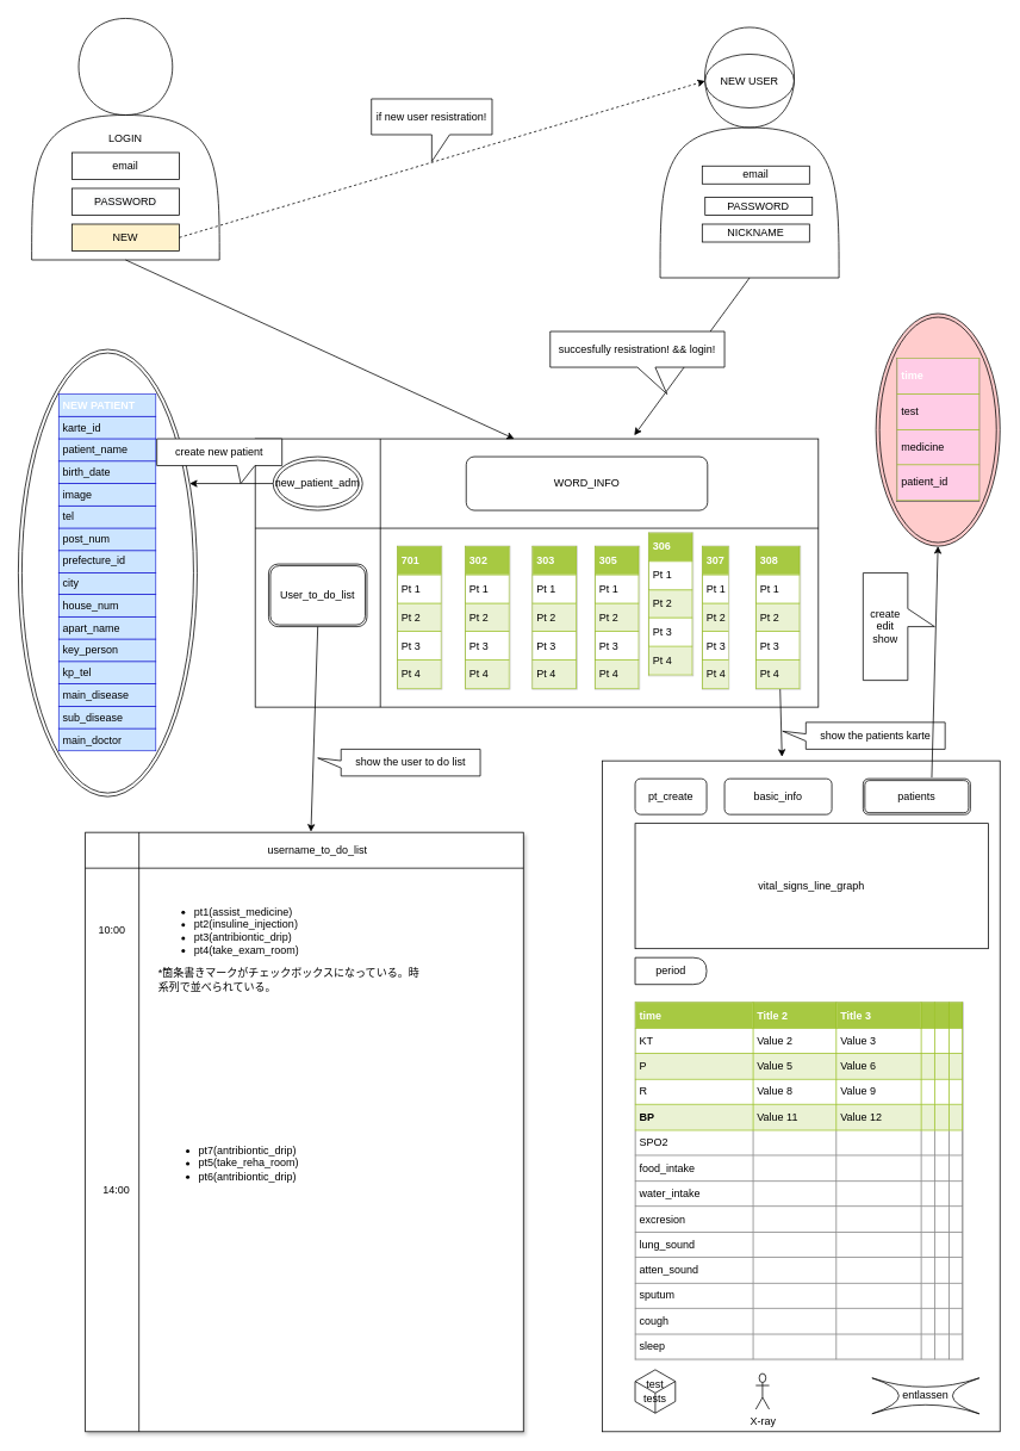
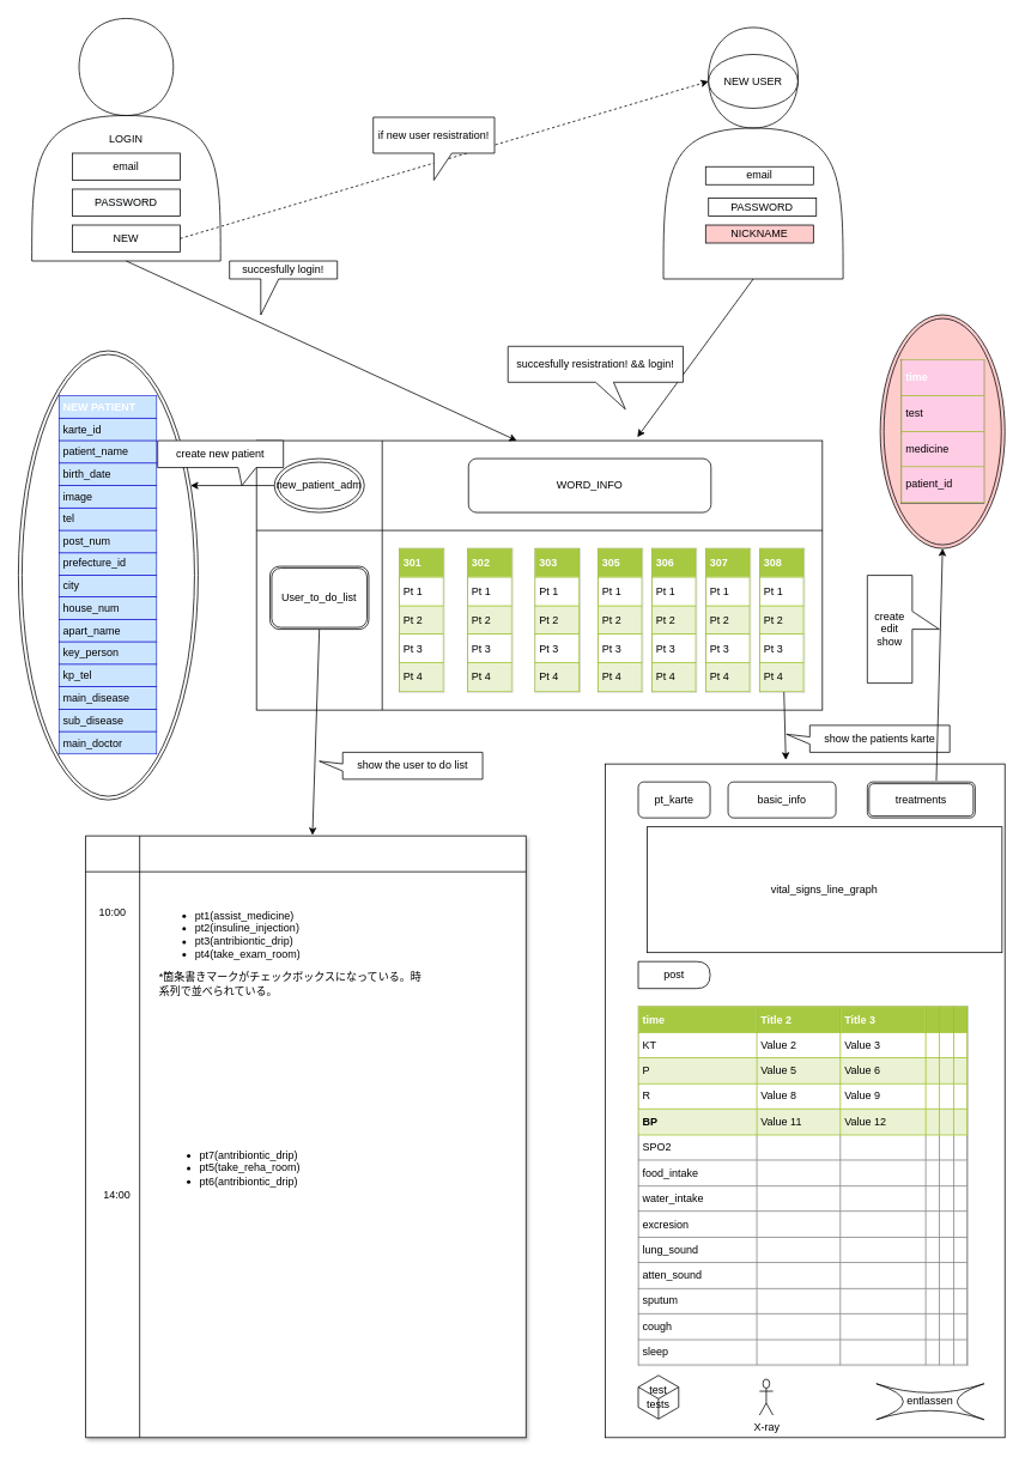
- <mxCell id="27" value="if new user resistration!" style="shape=callout;whiteSpace=wrap;html=1;perimeter=calloutPerimeter;shadow=0;glass=0;comic=0;gradientColor=none;" parent="1" vertex="1"><mxGeometry x="415" y="110" width="135" height="70" as="geometry" /></mxCell>
+ <mxCell id="27" value="if new user resistration!" style="shape=callout;whiteSpace=wrap;html=1;perimeter=calloutPerimeter;shadow=0;glass=0;comic=0;gradientColor=none;" parent="1" vertex="1"><mxGeometry x="415" y="130" width="135" height="70" as="geometry" /></mxCell>
- <mxCell id="12" value="NICKNAME" style="rounded=0;whiteSpace=wrap;html=1;" parent="1" vertex="1"><mxGeometry x="785" y="250" width="120" height="20" as="geometry" /></mxCell>
+ <mxCell id="12" value="NICKNAME" style="rounded=0;whiteSpace=wrap;html=1;fillColor=#ffcccc;" parent="1" vertex="1"><mxGeometry x="785" y="250" width="120" height="20" as="geometry" /></mxCell>
- <mxCell id="8" value="NEW" style="rounded=0;whiteSpace=wrap;html=1;fillColor=#fff2cc;" parent="1" vertex="1"><mxGeometry x="80" y="250" width="120" height="30" as="geometry" /></mxCell>
+ <mxCell id="8" value="NEW" style="rounded=0;whiteSpace=wrap;html=1;" parent="1" vertex="1"><mxGeometry x="80" y="250" width="120" height="30" as="geometry" /></mxCell>
+ <mxCell id="28" value="succesfully login!" style="shape=callout;whiteSpace=wrap;html=1;perimeter=calloutPerimeter;shadow=0;glass=0;comic=0;gradientColor=none;size=40;position=0.29;position2=0.29;" parent="1" vertex="1"><mxGeometry x="255" y="290" width="120" height="60" as="geometry" /></mxCell>
- <mxCell id="29" value="&lt;span&gt;succesfully&amp;nbsp;&lt;/span&gt;resistration&lt;span&gt;! &amp;amp;&amp;amp; login!&lt;/span&gt;" style="shape=callout;whiteSpace=wrap;html=1;perimeter=calloutPerimeter;shadow=0;glass=0;comic=0;gradientColor=none;position2=0.67;" parent="1" vertex="1"><mxGeometry x="615" y="370" width="195" height="70" as="geometry" /></mxCell>
+ <mxCell id="29" value="&lt;span&gt;succesfully&amp;nbsp;&lt;/span&gt;resistration&lt;span&gt;! &amp;amp;&amp;amp; login!&lt;/span&gt;" style="shape=callout;whiteSpace=wrap;html=1;perimeter=calloutPerimeter;shadow=0;glass=0;comic=0;gradientColor=none;position2=0.67;" parent="1" vertex="1"><mxGeometry x="565" y="385" width="195" height="70" as="geometry" /></mxCell>
- <mxCell id="14" value="&lt;table border=&quot;1&quot; width=&quot;100%&quot; cellpadding=&quot;4&quot; style=&quot;width: 100% ; height: 100% ; border-collapse: collapse&quot;&gt;&lt;tbody&gt;&lt;tr style=&quot;background-color: #a7c942 ; color: #ffffff ; border: 1px solid #98bf21&quot;&gt;&lt;th align=&quot;left&quot;&gt;701&lt;/th&gt;&lt;/tr&gt;&lt;tr style=&quot;border: 1px solid #98bf21&quot;&gt;&lt;td&gt;Pt 1&lt;/td&gt;&lt;/tr&gt;&lt;tr style=&quot;background-color: #eaf2d3 ; border: 1px solid #98bf21&quot;&gt;&lt;td&gt;Pt 2&lt;/td&gt;&lt;/tr&gt;&lt;tr style=&quot;border: 1px solid #98bf21&quot;&gt;&lt;td&gt;Pt 3&lt;/td&gt;&lt;/tr&gt;&lt;tr style=&quot;background-color: #eaf2d3 ; border: 1px solid #98bf21&quot;&gt;&lt;td&gt;Pt 4&lt;/td&gt;&lt;/tr&gt;&lt;/tbody&gt;&lt;/table&gt;" style="text;html=1;strokeColor=#c0c0c0;fillColor=#ffffff;overflow=fill;rounded=0;shadow=0;glass=0;comic=0;" parent="1" vertex="1"><mxGeometry x="443.88" y="610" width="50" height="160" as="geometry" /></mxCell>
+ <mxCell id="14" value="&lt;table border=&quot;1&quot; width=&quot;100%&quot; cellpadding=&quot;4&quot; style=&quot;width: 100% ; height: 100% ; border-collapse: collapse&quot;&gt;&lt;tbody&gt;&lt;tr style=&quot;background-color: #a7c942 ; color: #ffffff ; border: 1px solid #98bf21&quot;&gt;&lt;th align=&quot;left&quot;&gt;301&lt;/th&gt;&lt;/tr&gt;&lt;tr style=&quot;border: 1px solid #98bf21&quot;&gt;&lt;td&gt;Pt 1&lt;/td&gt;&lt;/tr&gt;&lt;tr style=&quot;background-color: #eaf2d3 ; border: 1px solid #98bf21&quot;&gt;&lt;td&gt;Pt 2&lt;/td&gt;&lt;/tr&gt;&lt;tr style=&quot;border: 1px solid #98bf21&quot;&gt;&lt;td&gt;Pt 3&lt;/td&gt;&lt;/tr&gt;&lt;tr style=&quot;background-color: #eaf2d3 ; border: 1px solid #98bf21&quot;&gt;&lt;td&gt;Pt 4&lt;/td&gt;&lt;/tr&gt;&lt;/tbody&gt;&lt;/table&gt;" style="text;html=1;strokeColor=#c0c0c0;fillColor=#ffffff;overflow=fill;rounded=0;shadow=0;glass=0;comic=0;" parent="1" vertex="1"><mxGeometry x="443.88" y="610" width="50" height="160" as="geometry" /></mxCell>
- <mxCell id="18" value="&lt;table border=&quot;1&quot; width=&quot;100%&quot; cellpadding=&quot;4&quot; style=&quot;width: 100% ; height: 100% ; border-collapse: collapse&quot;&gt;&lt;tbody&gt;&lt;tr style=&quot;background-color: #a7c942 ; color: #ffffff ; border: 1px solid #98bf21&quot;&gt;&lt;th align=&quot;left&quot;&gt;306&lt;/th&gt;&lt;/tr&gt;&lt;tr style=&quot;border: 1px solid #98bf21&quot;&gt;&lt;td&gt;Pt 1&lt;/td&gt;&lt;/tr&gt;&lt;tr style=&quot;background-color: #eaf2d3 ; border: 1px solid #98bf21&quot;&gt;&lt;td&gt;Pt 2&lt;/td&gt;&lt;/tr&gt;&lt;tr style=&quot;border: 1px solid #98bf21&quot;&gt;&lt;td&gt;Pt 3&lt;/td&gt;&lt;/tr&gt;&lt;tr style=&quot;background-color: #eaf2d3 ; border: 1px solid #98bf21&quot;&gt;&lt;td&gt;Pt 4&lt;/td&gt;&lt;/tr&gt;&lt;/tbody&gt;&lt;/table&gt;" style="text;html=1;strokeColor=#c0c0c0;fillColor=#ffffff;overflow=fill;rounded=0;shadow=0;glass=0;comic=0;" parent="1" vertex="1"><mxGeometry x="725" y="595" width="50" height="160" as="geometry" /></mxCell>
+ <mxCell id="18" value="&lt;table border=&quot;1&quot; width=&quot;100%&quot; cellpadding=&quot;4&quot; style=&quot;width: 100% ; height: 100% ; border-collapse: collapse&quot;&gt;&lt;tbody&gt;&lt;tr style=&quot;background-color: #a7c942 ; color: #ffffff ; border: 1px solid #98bf21&quot;&gt;&lt;th align=&quot;left&quot;&gt;306&lt;/th&gt;&lt;/tr&gt;&lt;tr style=&quot;border: 1px solid #98bf21&quot;&gt;&lt;td&gt;Pt 1&lt;/td&gt;&lt;/tr&gt;&lt;tr style=&quot;background-color: #eaf2d3 ; border: 1px solid #98bf21&quot;&gt;&lt;td&gt;Pt 2&lt;/td&gt;&lt;/tr&gt;&lt;tr style=&quot;border: 1px solid #98bf21&quot;&gt;&lt;td&gt;Pt 3&lt;/td&gt;&lt;/tr&gt;&lt;tr style=&quot;background-color: #eaf2d3 ; border: 1px solid #98bf21&quot;&gt;&lt;td&gt;Pt 4&lt;/td&gt;&lt;/tr&gt;&lt;/tbody&gt;&lt;/table&gt;" style="text;html=1;strokeColor=#c0c0c0;fillColor=#ffffff;overflow=fill;rounded=0;shadow=0;glass=0;comic=0;" parent="1" vertex="1"><mxGeometry x="725" y="610" width="50" height="160" as="geometry" /></mxCell>
- <mxCell id="19" value="&lt;table border=&quot;1&quot; width=&quot;100%&quot; cellpadding=&quot;4&quot; style=&quot;width: 100% ; height: 100% ; border-collapse: collapse&quot;&gt;&lt;tbody&gt;&lt;tr style=&quot;background-color: #a7c942 ; color: #ffffff ; border: 1px solid #98bf21&quot;&gt;&lt;th align=&quot;left&quot;&gt;307&lt;/th&gt;&lt;/tr&gt;&lt;tr style=&quot;border: 1px solid #98bf21&quot;&gt;&lt;td&gt;Pt 1&lt;/td&gt;&lt;/tr&gt;&lt;tr style=&quot;background-color: #eaf2d3 ; border: 1px solid #98bf21&quot;&gt;&lt;td&gt;Pt 2&lt;/td&gt;&lt;/tr&gt;&lt;tr style=&quot;border: 1px solid #98bf21&quot;&gt;&lt;td&gt;Pt 3&lt;/td&gt;&lt;/tr&gt;&lt;tr style=&quot;background-color: #eaf2d3 ; border: 1px solid #98bf21&quot;&gt;&lt;td&gt;Pt 4&lt;/td&gt;&lt;/tr&gt;&lt;/tbody&gt;&lt;/table&gt;" style="text;html=1;strokeColor=#c0c0c0;fillColor=#ffffff;overflow=fill;rounded=0;shadow=0;glass=0;comic=0;" parent="1" vertex="1"><mxGeometry x="785" y="610" width="30" height="160" as="geometry" /></mxCell>
+ <mxCell id="19" value="&lt;table border=&quot;1&quot; width=&quot;100%&quot; cellpadding=&quot;4&quot; style=&quot;width: 100% ; height: 100% ; border-collapse: collapse&quot;&gt;&lt;tbody&gt;&lt;tr style=&quot;background-color: #a7c942 ; color: #ffffff ; border: 1px solid #98bf21&quot;&gt;&lt;th align=&quot;left&quot;&gt;307&lt;/th&gt;&lt;/tr&gt;&lt;tr style=&quot;border: 1px solid #98bf21&quot;&gt;&lt;td&gt;Pt 1&lt;/td&gt;&lt;/tr&gt;&lt;tr style=&quot;background-color: #eaf2d3 ; border: 1px solid #98bf21&quot;&gt;&lt;td&gt;Pt 2&lt;/td&gt;&lt;/tr&gt;&lt;tr style=&quot;border: 1px solid #98bf21&quot;&gt;&lt;td&gt;Pt 3&lt;/td&gt;&lt;/tr&gt;&lt;tr style=&quot;background-color: #eaf2d3 ; border: 1px solid #98bf21&quot;&gt;&lt;td&gt;Pt 4&lt;/td&gt;&lt;/tr&gt;&lt;/tbody&gt;&lt;/table&gt;" style="text;html=1;strokeColor=#c0c0c0;fillColor=#ffffff;overflow=fill;rounded=0;shadow=0;glass=0;comic=0;" parent="1" vertex="1"><mxGeometry x="785" y="610" width="50" height="160" as="geometry" /></mxCell>
- <mxCell id="35" value="pt_create" style="rounded=1;whiteSpace=wrap;html=1;shadow=0;glass=0;comic=0;gradientColor=none;" parent="1" vertex="1"><mxGeometry x="710" y="870" width="80" height="40" as="geometry" /></mxCell>
+ <mxCell id="35" value="pt_karte" style="rounded=1;whiteSpace=wrap;html=1;shadow=0;glass=0;comic=0;gradientColor=none;" parent="1" vertex="1"><mxGeometry x="710" y="870" width="80" height="40" as="geometry" /></mxCell>
- <mxCell id="51" value="patients" style="shape=ext;double=1;rounded=1;whiteSpace=wrap;html=1;" parent="1" vertex="1"><mxGeometry x="965" y="870" width="120" height="40" as="geometry" /></mxCell>
+ <mxCell id="51" value="treatments" style="shape=ext;double=1;rounded=1;whiteSpace=wrap;html=1;" parent="1" vertex="1"><mxGeometry x="965" y="870" width="120" height="40" as="geometry" /></mxCell>
- <mxCell id="44" value="&lt;span style=&quot;font-family: &amp;#34;helvetica&amp;#34;&quot;&gt;username_to_do_list&lt;/span&gt;" style="text;html=1;strokeColor=none;fillColor=none;align=center;verticalAlign=middle;whiteSpace=wrap;rounded=0;shadow=1;glass=0;comic=0;" parent="1" vertex="1"><mxGeometry x="325" y="940" width="60" height="20" as="geometry" /></mxCell>
- <mxCell id="37" value="vital_signs_line_graph" style="rounded=0;whiteSpace=wrap;html=1;shadow=0;glass=0;comic=0;gradientColor=none;" parent="1" vertex="1"><mxGeometry x="710" y="920" width="395" height="140" as="geometry" /></mxCell>
+ <mxCell id="37" value="vital_signs_line_graph" style="rounded=0;whiteSpace=wrap;html=1;shadow=0;glass=0;comic=0;gradientColor=none;" parent="1" vertex="1"><mxGeometry x="720" y="920" width="395" height="140" as="geometry" /></mxCell>
- <mxCell id="45" value="10:00" style="text;html=1;strokeColor=none;fillColor=none;align=center;verticalAlign=middle;whiteSpace=wrap;rounded=0;shadow=1;glass=0;comic=0;" parent="1" vertex="1"><mxGeometry x="105" y="1030" width="40" height="20" as="geometry" /></mxCell>
+ <mxCell id="45" value="10:00" style="text;html=1;strokeColor=none;fillColor=none;align=center;verticalAlign=middle;whiteSpace=wrap;rounded=0;shadow=1;glass=0;comic=0;" parent="1" vertex="1"><mxGeometry x="105" y="1005" width="40" height="20" as="geometry" /></mxCell>
- <mxCell id="39" value="period" style="shape=delay;whiteSpace=wrap;html=1;shadow=0;glass=0;comic=0;gradientColor=none;" parent="1" vertex="1"><mxGeometry x="710" y="1070" width="80" height="30" as="geometry" /></mxCell>
+ <mxCell id="39" value="post" style="shape=delay;whiteSpace=wrap;html=1;shadow=0;glass=0;comic=0;gradientColor=none;" parent="1" vertex="1"><mxGeometry x="710" y="1070" width="80" height="30" as="geometry" /></mxCell>
